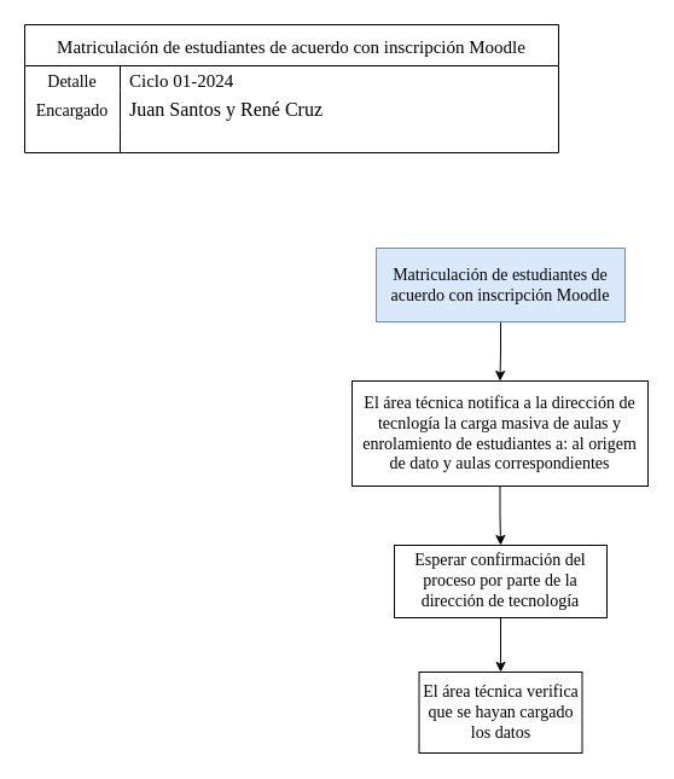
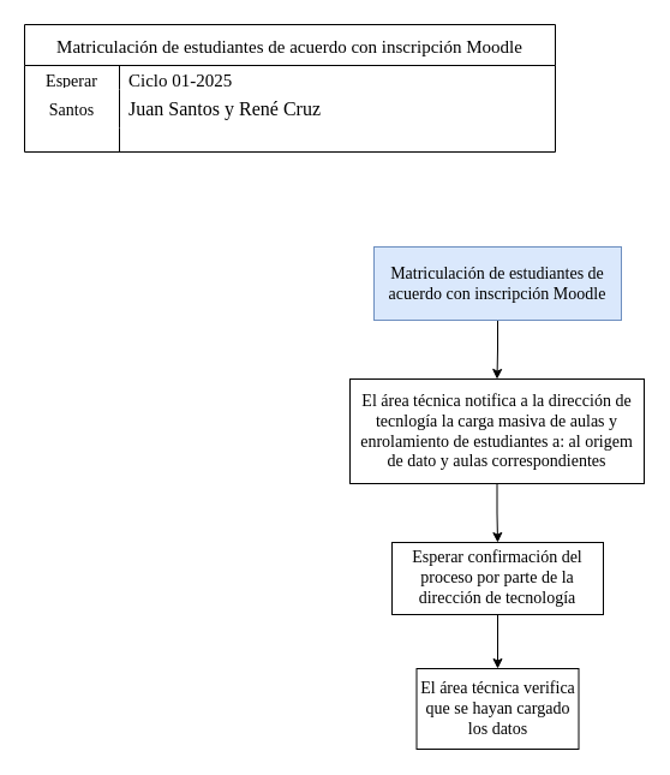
- <mxCell id="4" value="&lt;font style=&quot;font-size: 14px;&quot;&gt;Detalle&lt;/font&gt;&lt;div&gt;&lt;br&gt;&lt;/div&gt;" style="shape=partialRectangle;html=1;whiteSpace=wrap;connectable=0;fillColor=none;top=0;left=0;bottom=0;right=0;overflow=hidden;pointerEvents=1;strokeColor=inherit;fontSize=16;fontFamily=Times New Roman;" vertex="1" parent="3"><mxGeometry width="79" height="20" as="geometry"><mxRectangle width="79" height="20" as="alternateBounds" /></mxGeometry></mxCell>
+ <mxCell id="4" value="&lt;font style=&quot;font-size: 14px;&quot;&gt;Esperar&lt;/font&gt;&lt;div&gt;&lt;br&gt;&lt;/div&gt;" style="shape=partialRectangle;html=1;whiteSpace=wrap;connectable=0;fillColor=none;top=0;left=0;bottom=0;right=0;overflow=hidden;pointerEvents=1;strokeColor=inherit;fontSize=16;fontFamily=Times New Roman;" vertex="1" parent="3"><mxGeometry width="79" height="20" as="geometry"><mxRectangle width="79" height="20" as="alternateBounds" /></mxGeometry></mxCell>
- <mxCell id="5" value="&lt;font style=&quot;font-size: 15px;&quot;&gt;Ciclo 01-2024&lt;/font&gt;" style="shape=partialRectangle;html=1;whiteSpace=wrap;connectable=0;fillColor=none;top=0;left=0;bottom=0;right=0;align=left;spacingLeft=6;overflow=hidden;strokeColor=inherit;fontSize=16;fontFamily=Times New Roman;" vertex="1" parent="3"><mxGeometry x="79" width="363" height="20" as="geometry"><mxRectangle width="363" height="20" as="alternateBounds" /></mxGeometry></mxCell>
+ <mxCell id="5" value="&lt;font style=&quot;font-size: 15px;&quot;&gt;Ciclo 01-2025&lt;/font&gt;" style="shape=partialRectangle;html=1;whiteSpace=wrap;connectable=0;fillColor=none;top=0;left=0;bottom=0;right=0;align=left;spacingLeft=6;overflow=hidden;strokeColor=inherit;fontSize=16;fontFamily=Times New Roman;" vertex="1" parent="3"><mxGeometry x="79" width="363" height="20" as="geometry"><mxRectangle width="363" height="20" as="alternateBounds" /></mxGeometry></mxCell>
- <mxCell id="7" value="&lt;font style=&quot;font-size: 14px;&quot;&gt;Encargado&lt;/font&gt;" style="shape=partialRectangle;html=1;whiteSpace=wrap;connectable=0;fillColor=none;top=0;left=0;bottom=0;right=0;overflow=hidden;strokeColor=inherit;fontSize=16;fontFamily=Times New Roman;" vertex="1" parent="6"><mxGeometry width="79" height="32" as="geometry"><mxRectangle width="79" height="32" as="alternateBounds" /></mxGeometry></mxCell>
+ <mxCell id="7" value="&lt;font style=&quot;font-size: 14px;&quot;&gt;Santos&lt;/font&gt;" style="shape=partialRectangle;html=1;whiteSpace=wrap;connectable=0;fillColor=none;top=0;left=0;bottom=0;right=0;overflow=hidden;strokeColor=inherit;fontSize=16;fontFamily=Times New Roman;" vertex="1" parent="6"><mxGeometry width="79" height="32" as="geometry"><mxRectangle width="79" height="32" as="alternateBounds" /></mxGeometry></mxCell>
